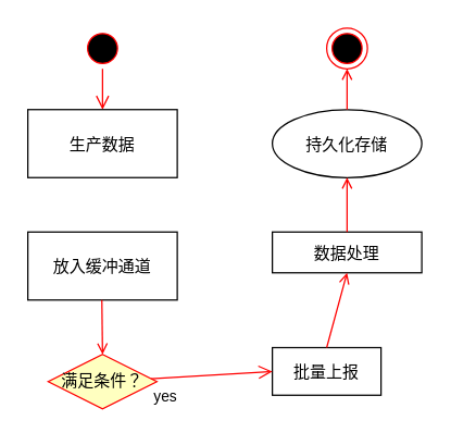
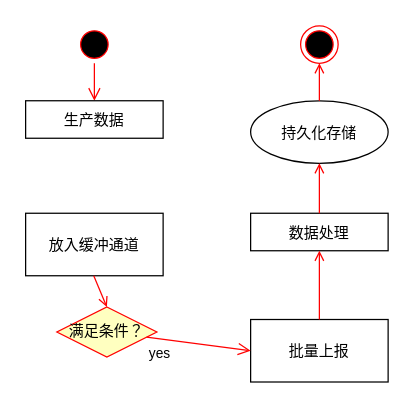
- <mxCell id="4" value="生产数据" style="" parent="1" vertex="1"><mxGeometry x="20" y="80" width="110" height="50" as="geometry" /></mxCell>
+ <mxCell id="4" value="生产数据" style="" parent="1" vertex="1"><mxGeometry x="20" y="80" width="110" height="30" as="geometry" /></mxCell>
- <mxCell id="6" value="批量上报" style="" parent="1" vertex="1"><mxGeometry x="200" y="255" width="80" height="35" as="geometry" /></mxCell>
+ <mxCell id="6" value="批量上报" style="" parent="1" vertex="1"><mxGeometry x="200" y="255" width="110" height="50" as="geometry" /></mxCell>
- <mxCell id="7" value="满足条件？" style="rhombus;whiteSpace=wrap;html=1;fontColor=#000000;fillColor=#ffffc0;strokeColor=#ff0000;" parent="1" vertex="1"><mxGeometry x="35" y="260" width="80" height="40" as="geometry" /></mxCell>
+ <mxCell id="7" value="满足条件？" style="rhombus;whiteSpace=wrap;html=1;fontColor=#000000;fillColor=#ffffc0;strokeColor=#ff0000;" parent="1" vertex="1"><mxGeometry x="45" y="245" width="80" height="40" as="geometry" /></mxCell>
